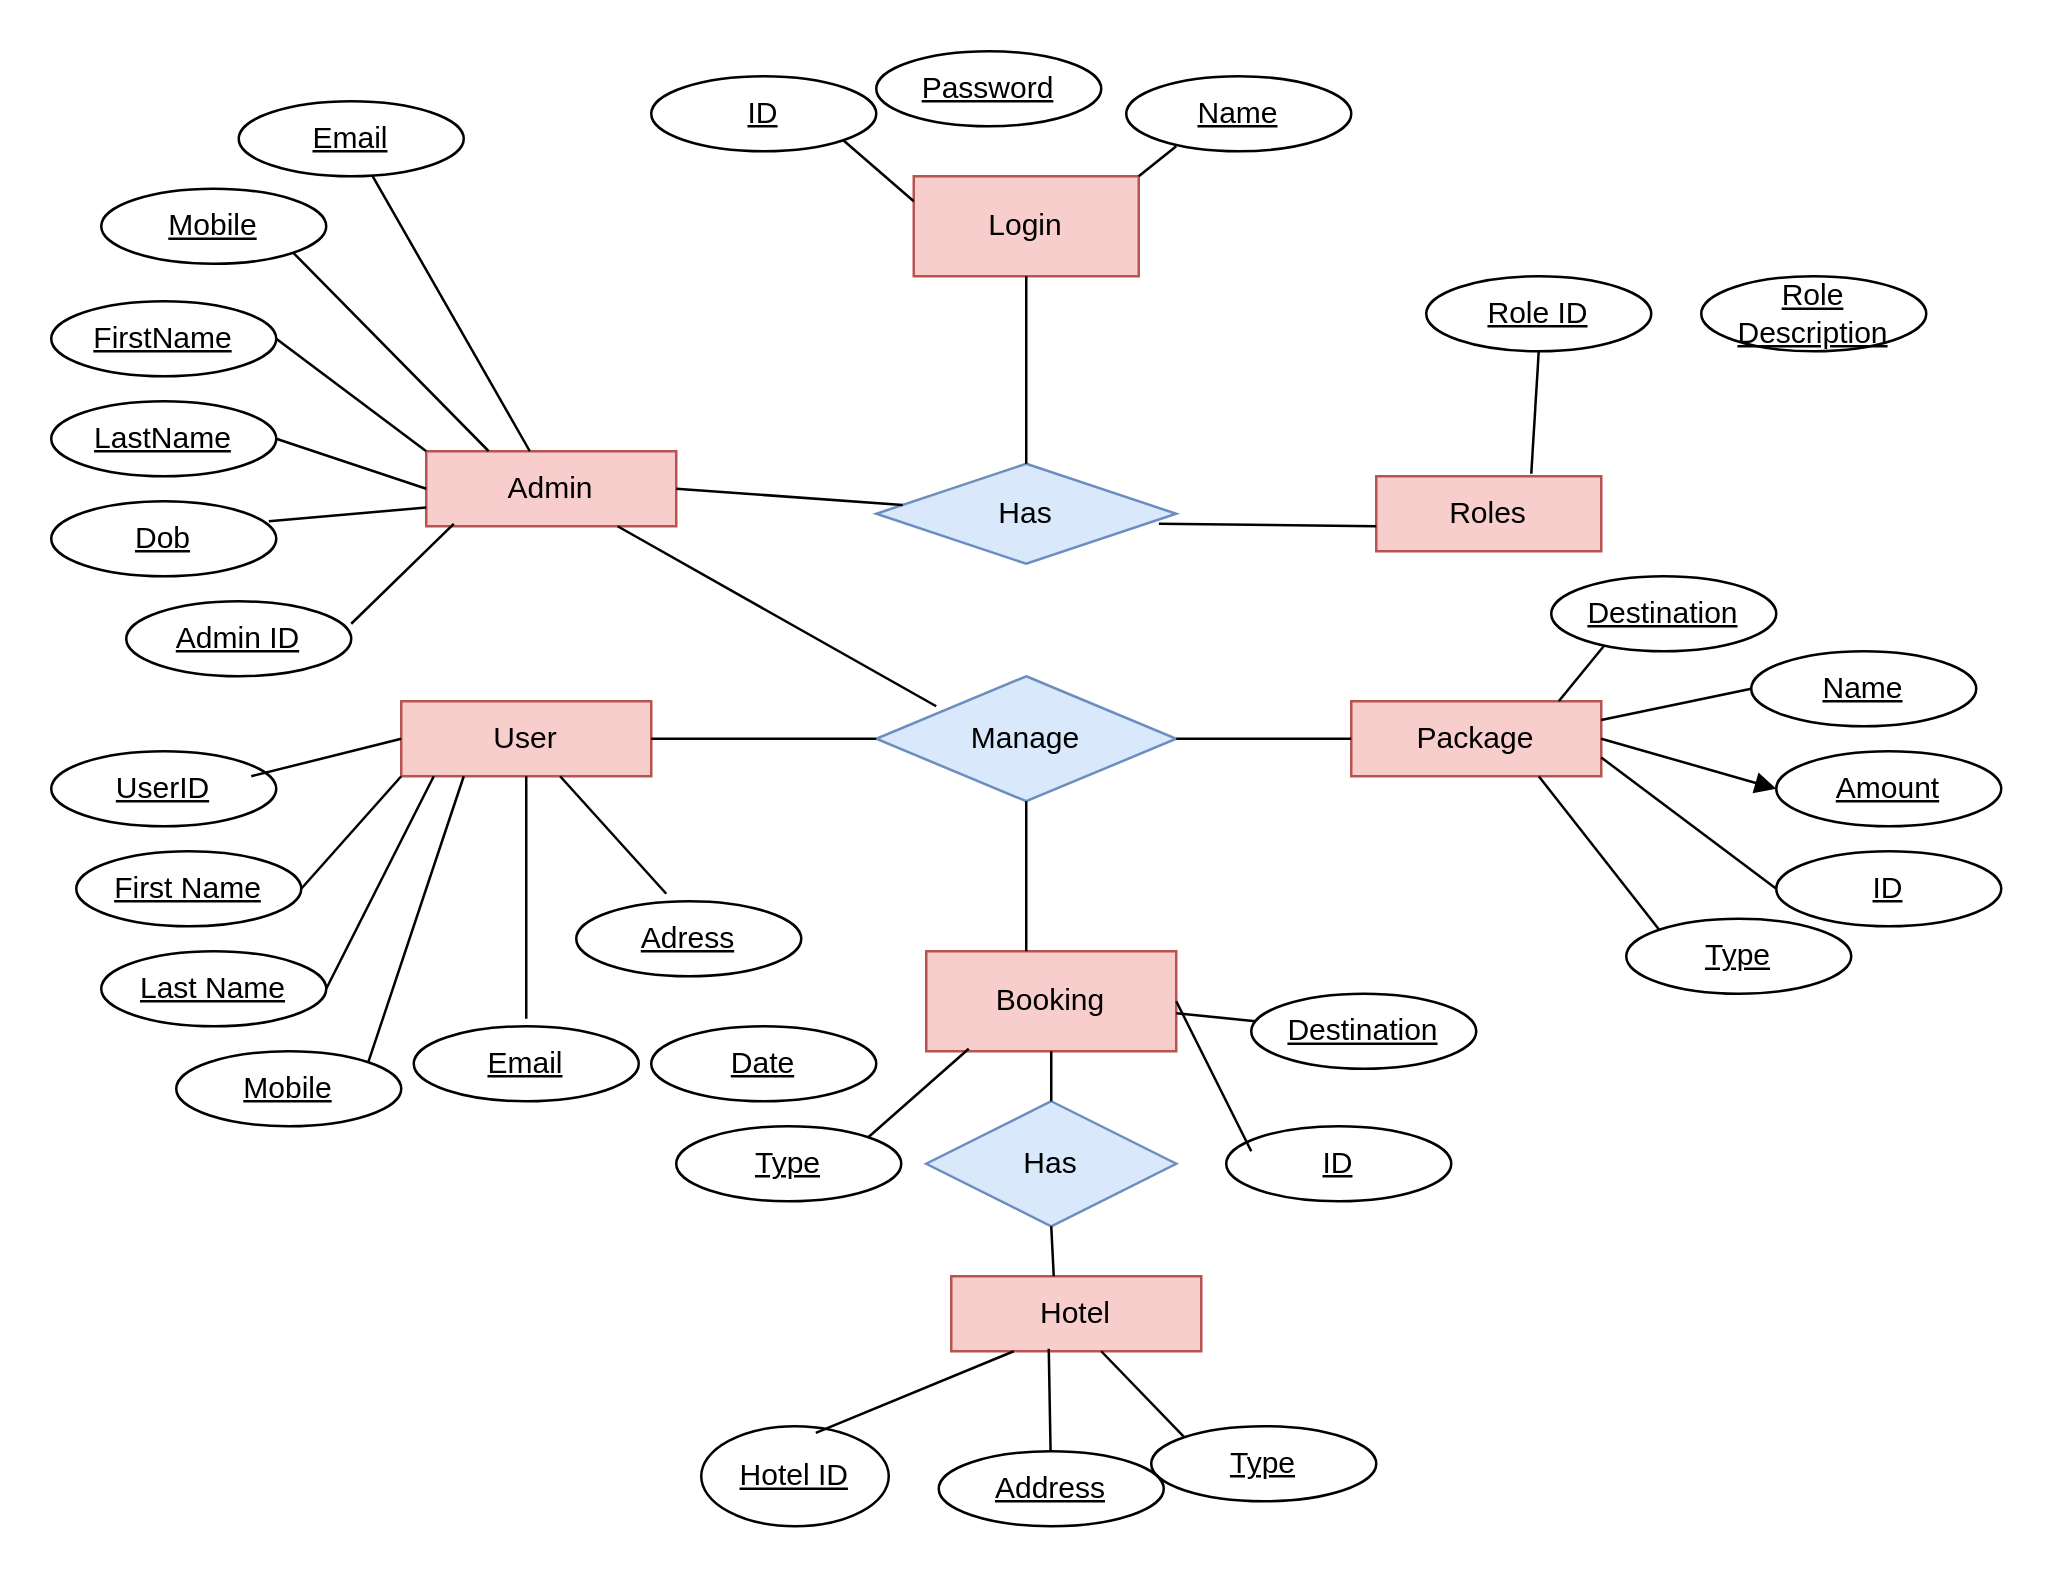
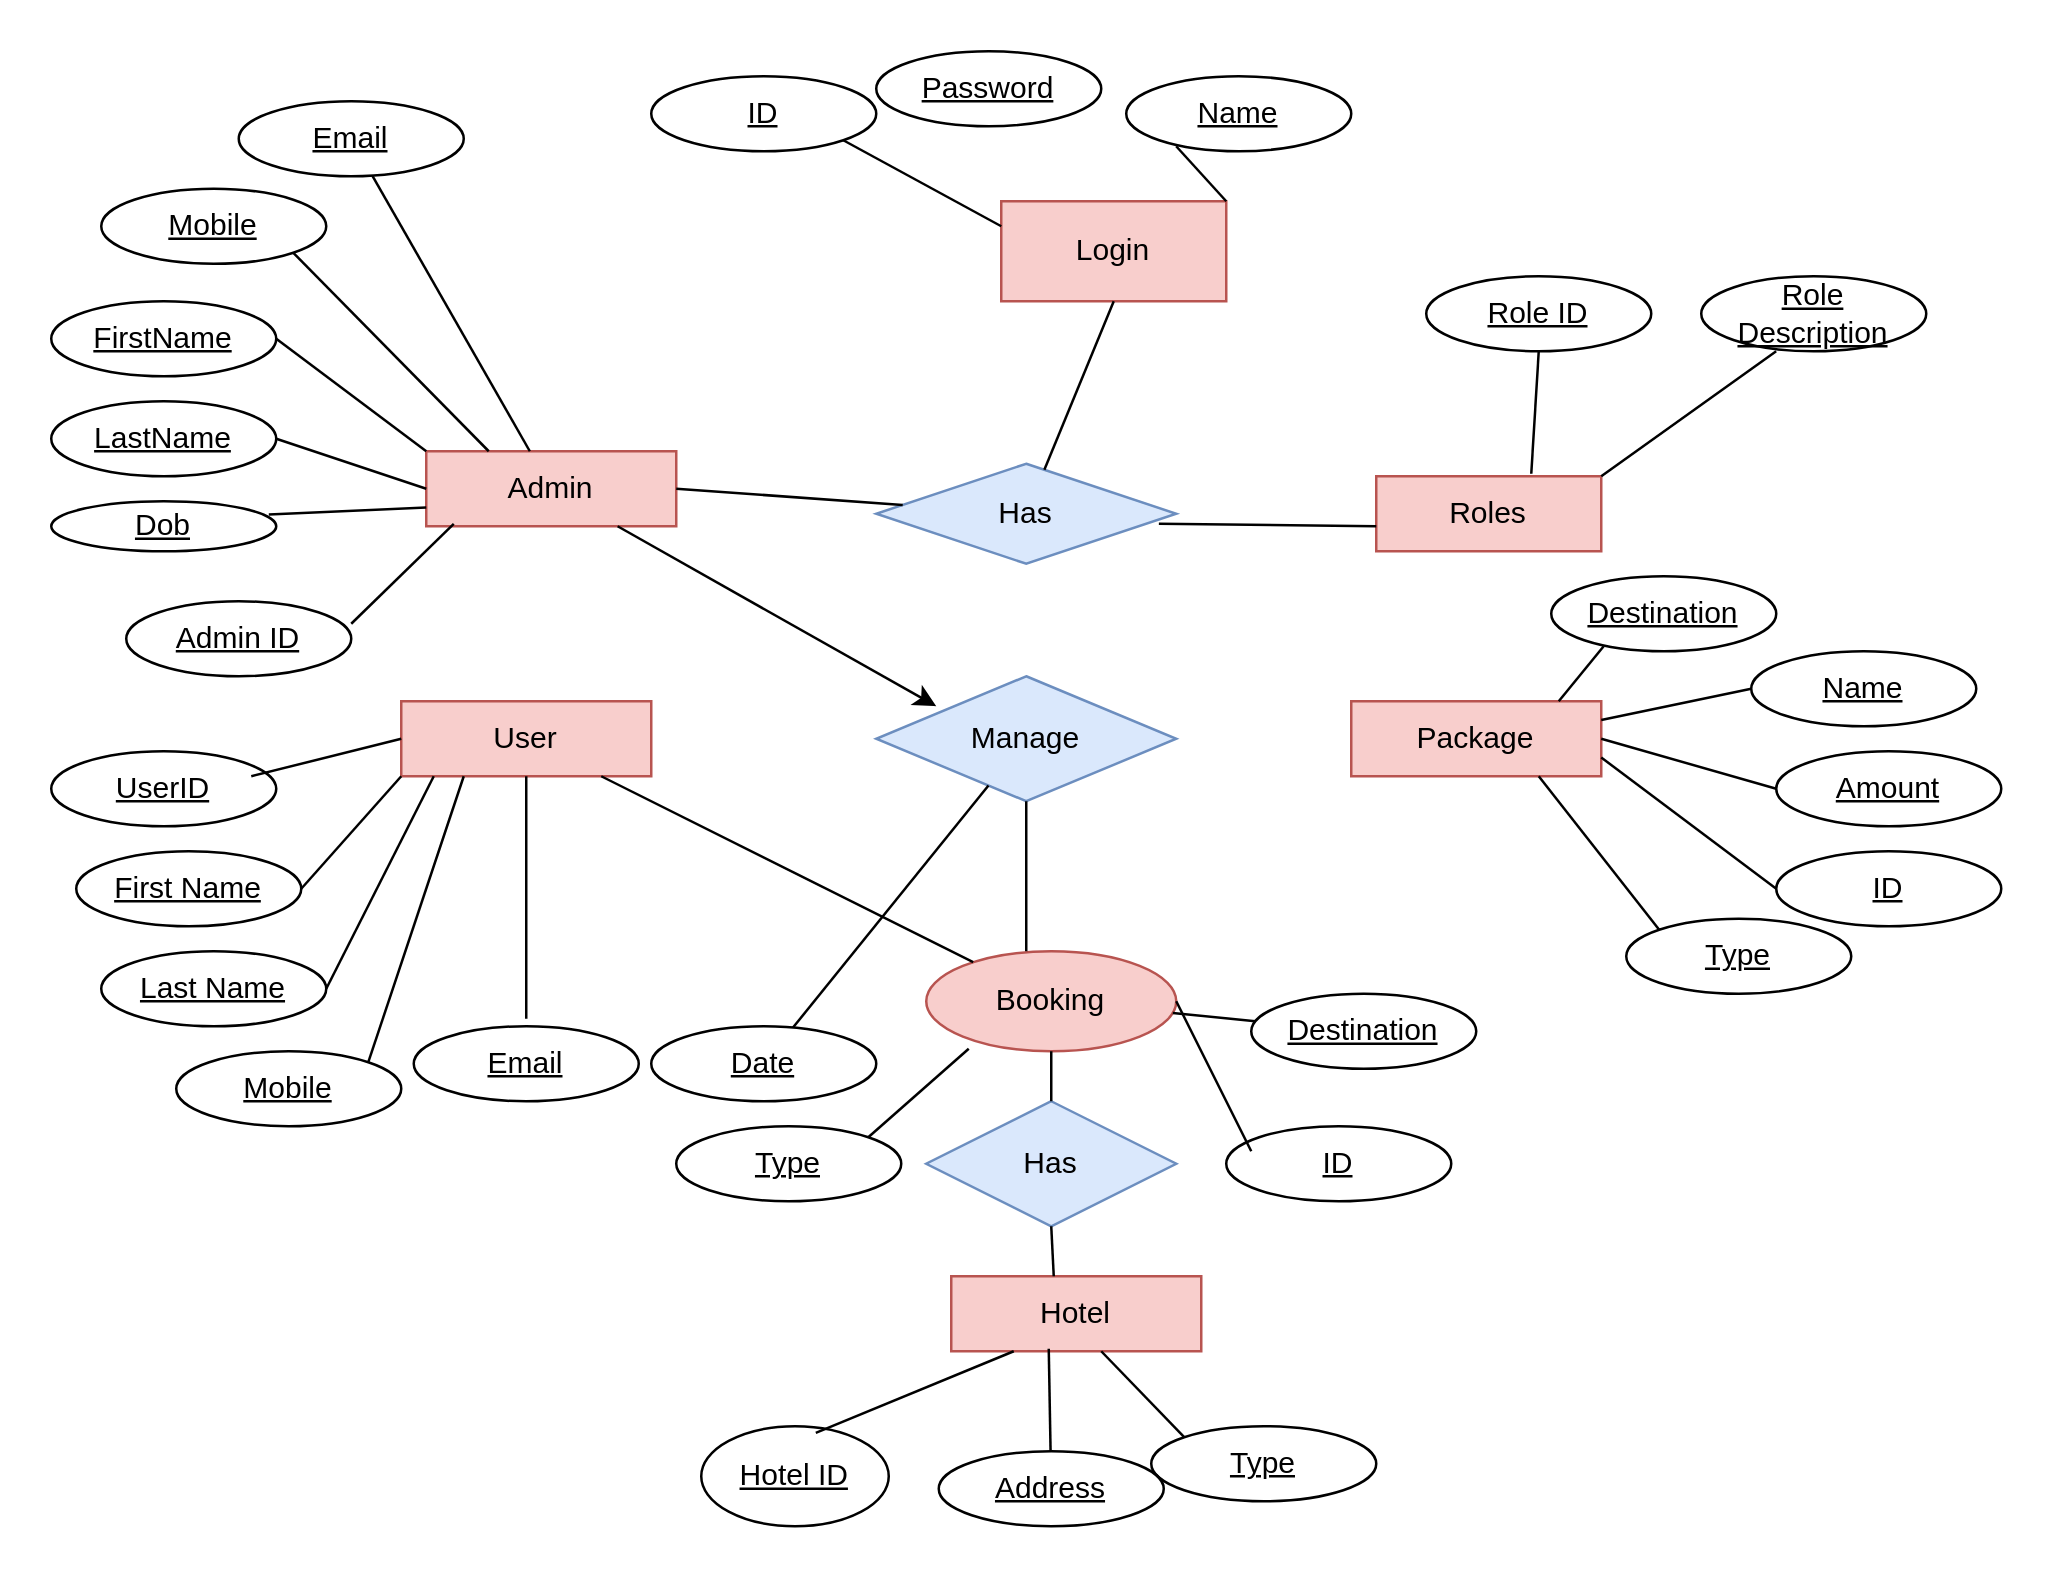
- <mxCell id="7" value="Login" style="whiteSpace=wrap;html=1;align=center;fillColor=#f8cecc;strokeColor=#b85450;" parent="1" vertex="1"><mxGeometry x="365" y="70" width="90" height="40" as="geometry" /></mxCell>
+ <mxCell id="7" value="Login" style="whiteSpace=wrap;html=1;align=center;fillColor=#f8cecc;strokeColor=#b85450;" parent="1" vertex="1"><mxGeometry x="400" y="80" width="90" height="40" as="geometry" /></mxCell>
+ <mxCell id="66" value="" style="endArrow=none;html=1;rounded=0;exitX=1;exitY=0;exitDx=0;exitDy=0;entryX=0.333;entryY=1;entryDx=0;entryDy=0;entryPerimeter=0;" parent="1" source="6" target="37" edge="1"><mxGeometry relative="1" as="geometry"><mxPoint x="665" y="360" as="sourcePoint" /><mxPoint x="713.18" y="421.393" as="targetPoint" /><Array as="points" /></mxGeometry></mxCell>
- <mxCell id="41" value="Dob" style="ellipse;whiteSpace=wrap;html=1;align=center;fontStyle=4;" parent="1" vertex="1"><mxGeometry y="200" width="90" height="30" as="geometry" x="20" /></mxCell>
+ <mxCell id="41" value="Dob" style="ellipse;whiteSpace=wrap;html=1;align=center;fontStyle=4;" parent="1" vertex="1"><mxGeometry x="20" y="200" width="90" height="20" as="geometry" /></mxCell>
- <mxCell id="76" value="" style="endArrow=none;html=1;rounded=0;entryX=0.2;entryY=0.24;entryDx=0;entryDy=0;entryPerimeter=0;" parent="1" source="8" target="10" edge="1"><mxGeometry relative="1" as="geometry"><mxPoint x="310" y="270" as="sourcePoint" /><mxPoint x="470" y="270" as="targetPoint" /></mxGeometry></mxCell>
+ <mxCell id="76" value="" style="endArrow=classic;html=1;rounded=0;entryX=0.2;entryY=0.24;entryDx=0;entryDy=0;entryPerimeter=0;" parent="1" source="8" target="10" edge="1"><mxGeometry relative="1" as="geometry"><mxPoint x="310" y="270" as="sourcePoint" /><mxPoint x="470" y="270" as="targetPoint" /></mxGeometry></mxCell>
- <mxCell id="14" value="" style="endArrow=none;html=1;rounded=0;entryX=0;entryY=0.5;entryDx=0;entryDy=0;" parent="1" source="5" target="10" edge="1"><mxGeometry relative="1" as="geometry"><mxPoint x="350" y="310" as="sourcePoint" /><mxPoint x="350" y="302" as="targetPoint" /></mxGeometry></mxCell>
+ <mxCell id="14" value="" style="endArrow=none;html=1;rounded=0;" parent="1" source="5" target="4" edge="1"><mxGeometry relative="1" as="geometry"><mxPoint x="350" y="310" as="sourcePoint" /><mxPoint x="350" y="302" as="targetPoint" /></mxGeometry></mxCell>
- <mxCell id="13" value="" style="endArrow=none;html=1;rounded=0;entryX=0;entryY=0.5;entryDx=0;entryDy=0;" parent="1" source="10" target="3" edge="1"><mxGeometry relative="1" as="geometry"><mxPoint x="400" y="339.5" as="sourcePoint" /><mxPoint x="560" y="339.5" as="targetPoint" /></mxGeometry></mxCell>
+ <mxCell id="13" value="" style="endArrow=none;html=1;rounded=0;" parent="1" source="10" target="47" edge="1"><mxGeometry relative="1" as="geometry"><mxPoint x="400" y="339.5" as="sourcePoint" /><mxPoint x="560" y="339.5" as="targetPoint" /></mxGeometry></mxCell>
- <mxCell id="64" value="" style="endArrow=block;html=1;rounded=0;exitX=1;exitY=0.5;exitDx=0;exitDy=0;entryX=0;entryY=0.5;entryDx=0;entryDy=0;" parent="1" source="3" target="36" edge="1"><mxGeometry relative="1" as="geometry"><mxPoint x="645" y="340" as="sourcePoint" /><mxPoint x="693.18" y="401.393" as="targetPoint" /></mxGeometry></mxCell>
+ <mxCell id="64" value="" style="endArrow=none;html=1;rounded=0;exitX=1;exitY=0.5;exitDx=0;exitDy=0;entryX=0;entryY=0.5;entryDx=0;entryDy=0;" parent="1" source="3" target="36" edge="1"><mxGeometry relative="1" as="geometry"><mxPoint x="645" y="340" as="sourcePoint" /><mxPoint x="693.18" y="401.393" as="targetPoint" /></mxGeometry></mxCell>
- <mxCell id="55" value="" style="endArrow=none;html=1;rounded=0;exitX=0.4;exitY=-0.1;exitDx=0;exitDy=0;exitPerimeter=0;" parent="1" source="43" target="5" edge="1"><mxGeometry relative="1" as="geometry"><mxPoint x="366.82" y="474.393" as="sourcePoint" /><mxPoint x="407" y="439" as="targetPoint" /></mxGeometry></mxCell>
- <mxCell id="43" value="Adress" style="ellipse;whiteSpace=wrap;html=1;align=center;fontStyle=4;" parent="1" vertex="1"><mxGeometry x="230" y="360" width="90" height="30" as="geometry" /></mxCell>
- <mxCell id="4" value="Booking" style="whiteSpace=wrap;html=1;align=center;fillColor=#f8cecc;strokeColor=#b85450;" parent="1" vertex="1"><mxGeometry x="370" y="380" width="100" height="40" as="geometry" /></mxCell>
+ <mxCell id="4" value="Booking" style="ellipse;whiteSpace=wrap;html=1;align=center;fillColor=#f8cecc;strokeColor=#b85450;" parent="1" vertex="1"><mxGeometry x="370" y="380" width="100" height="40" as="geometry" /></mxCell>
